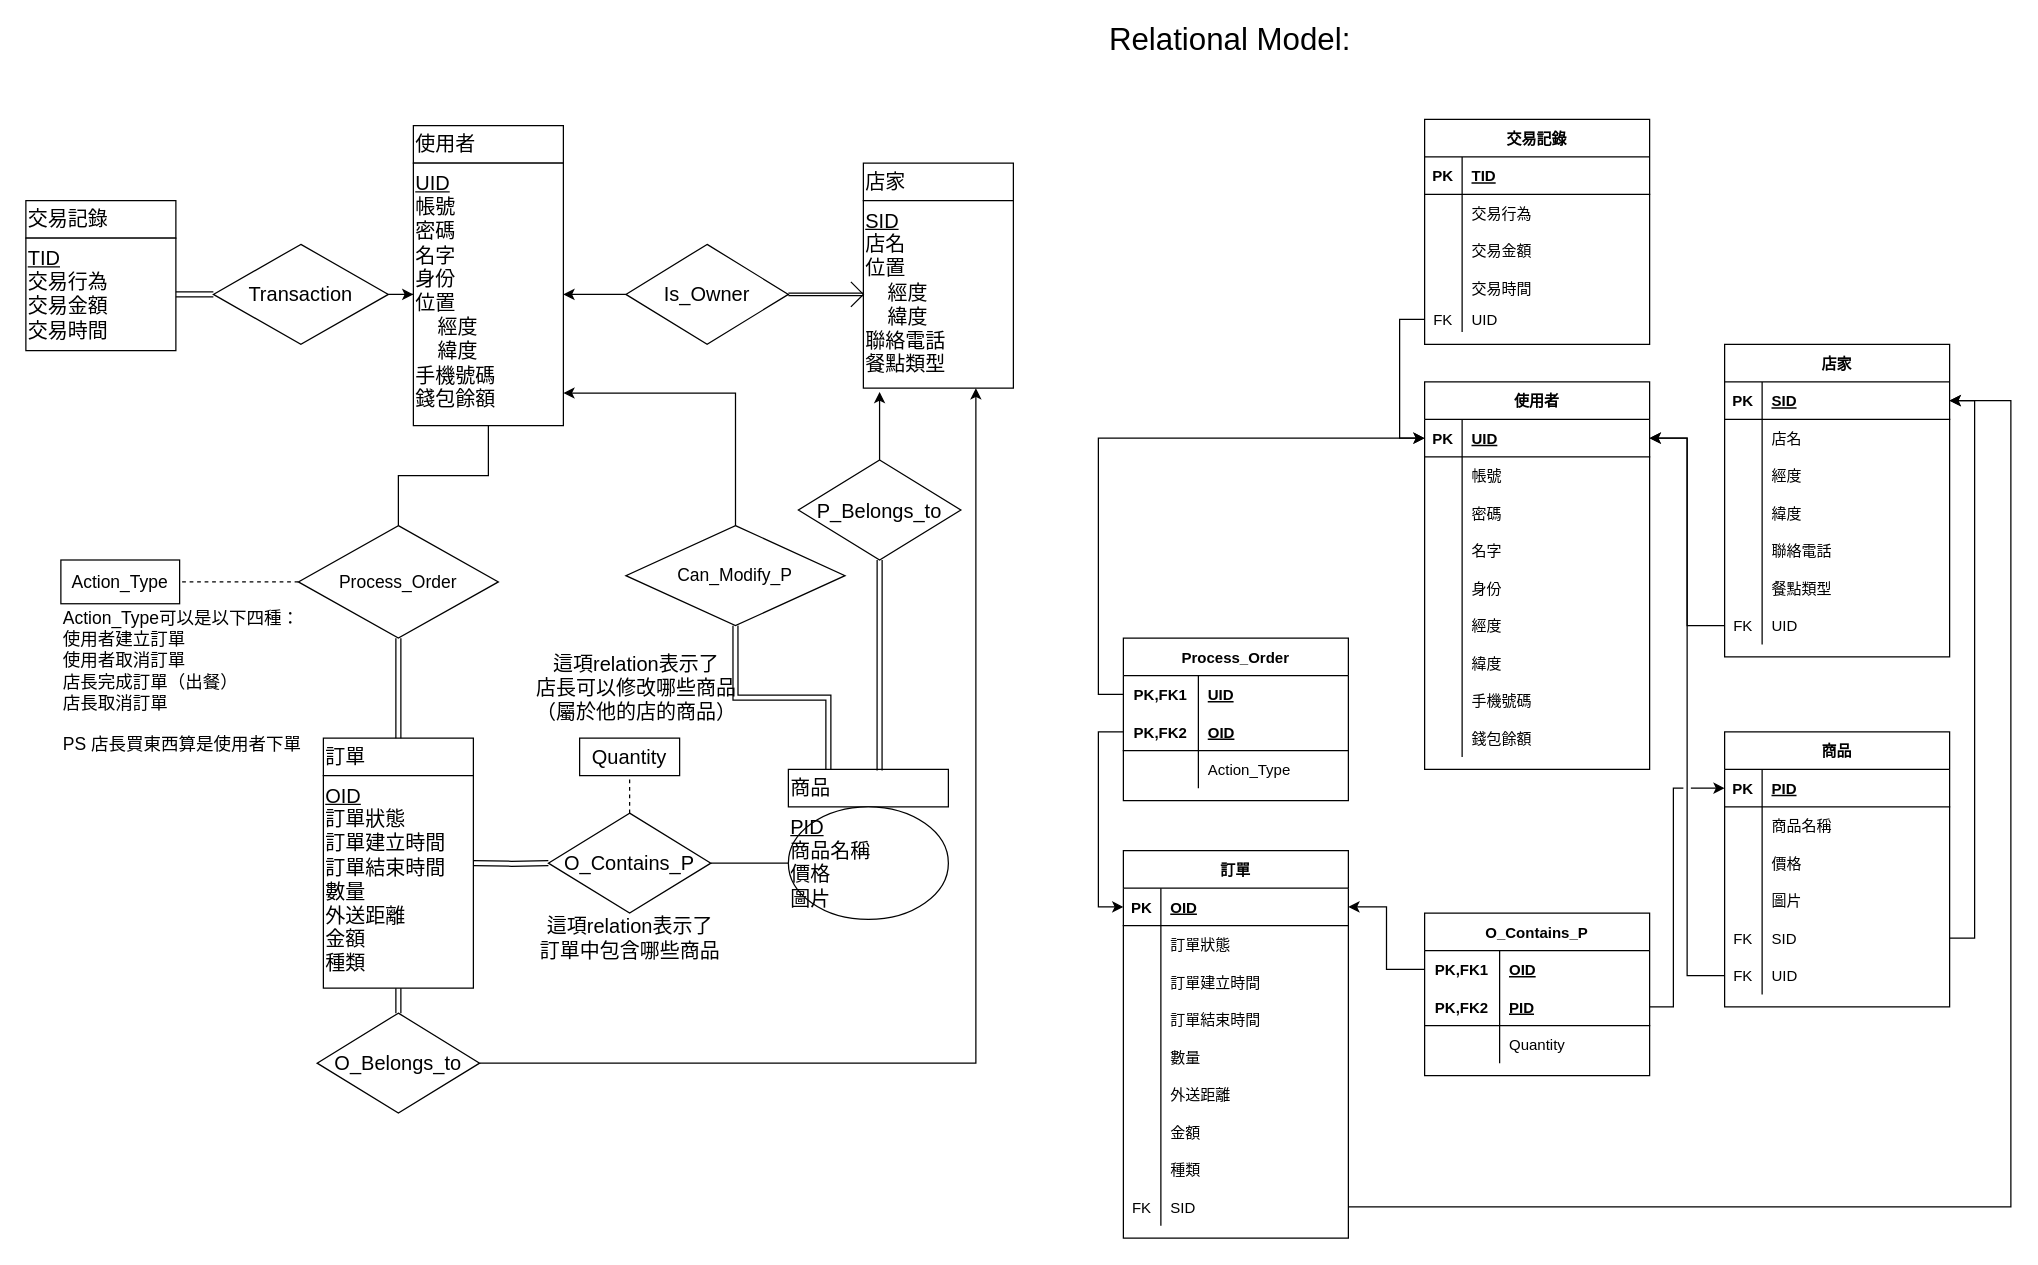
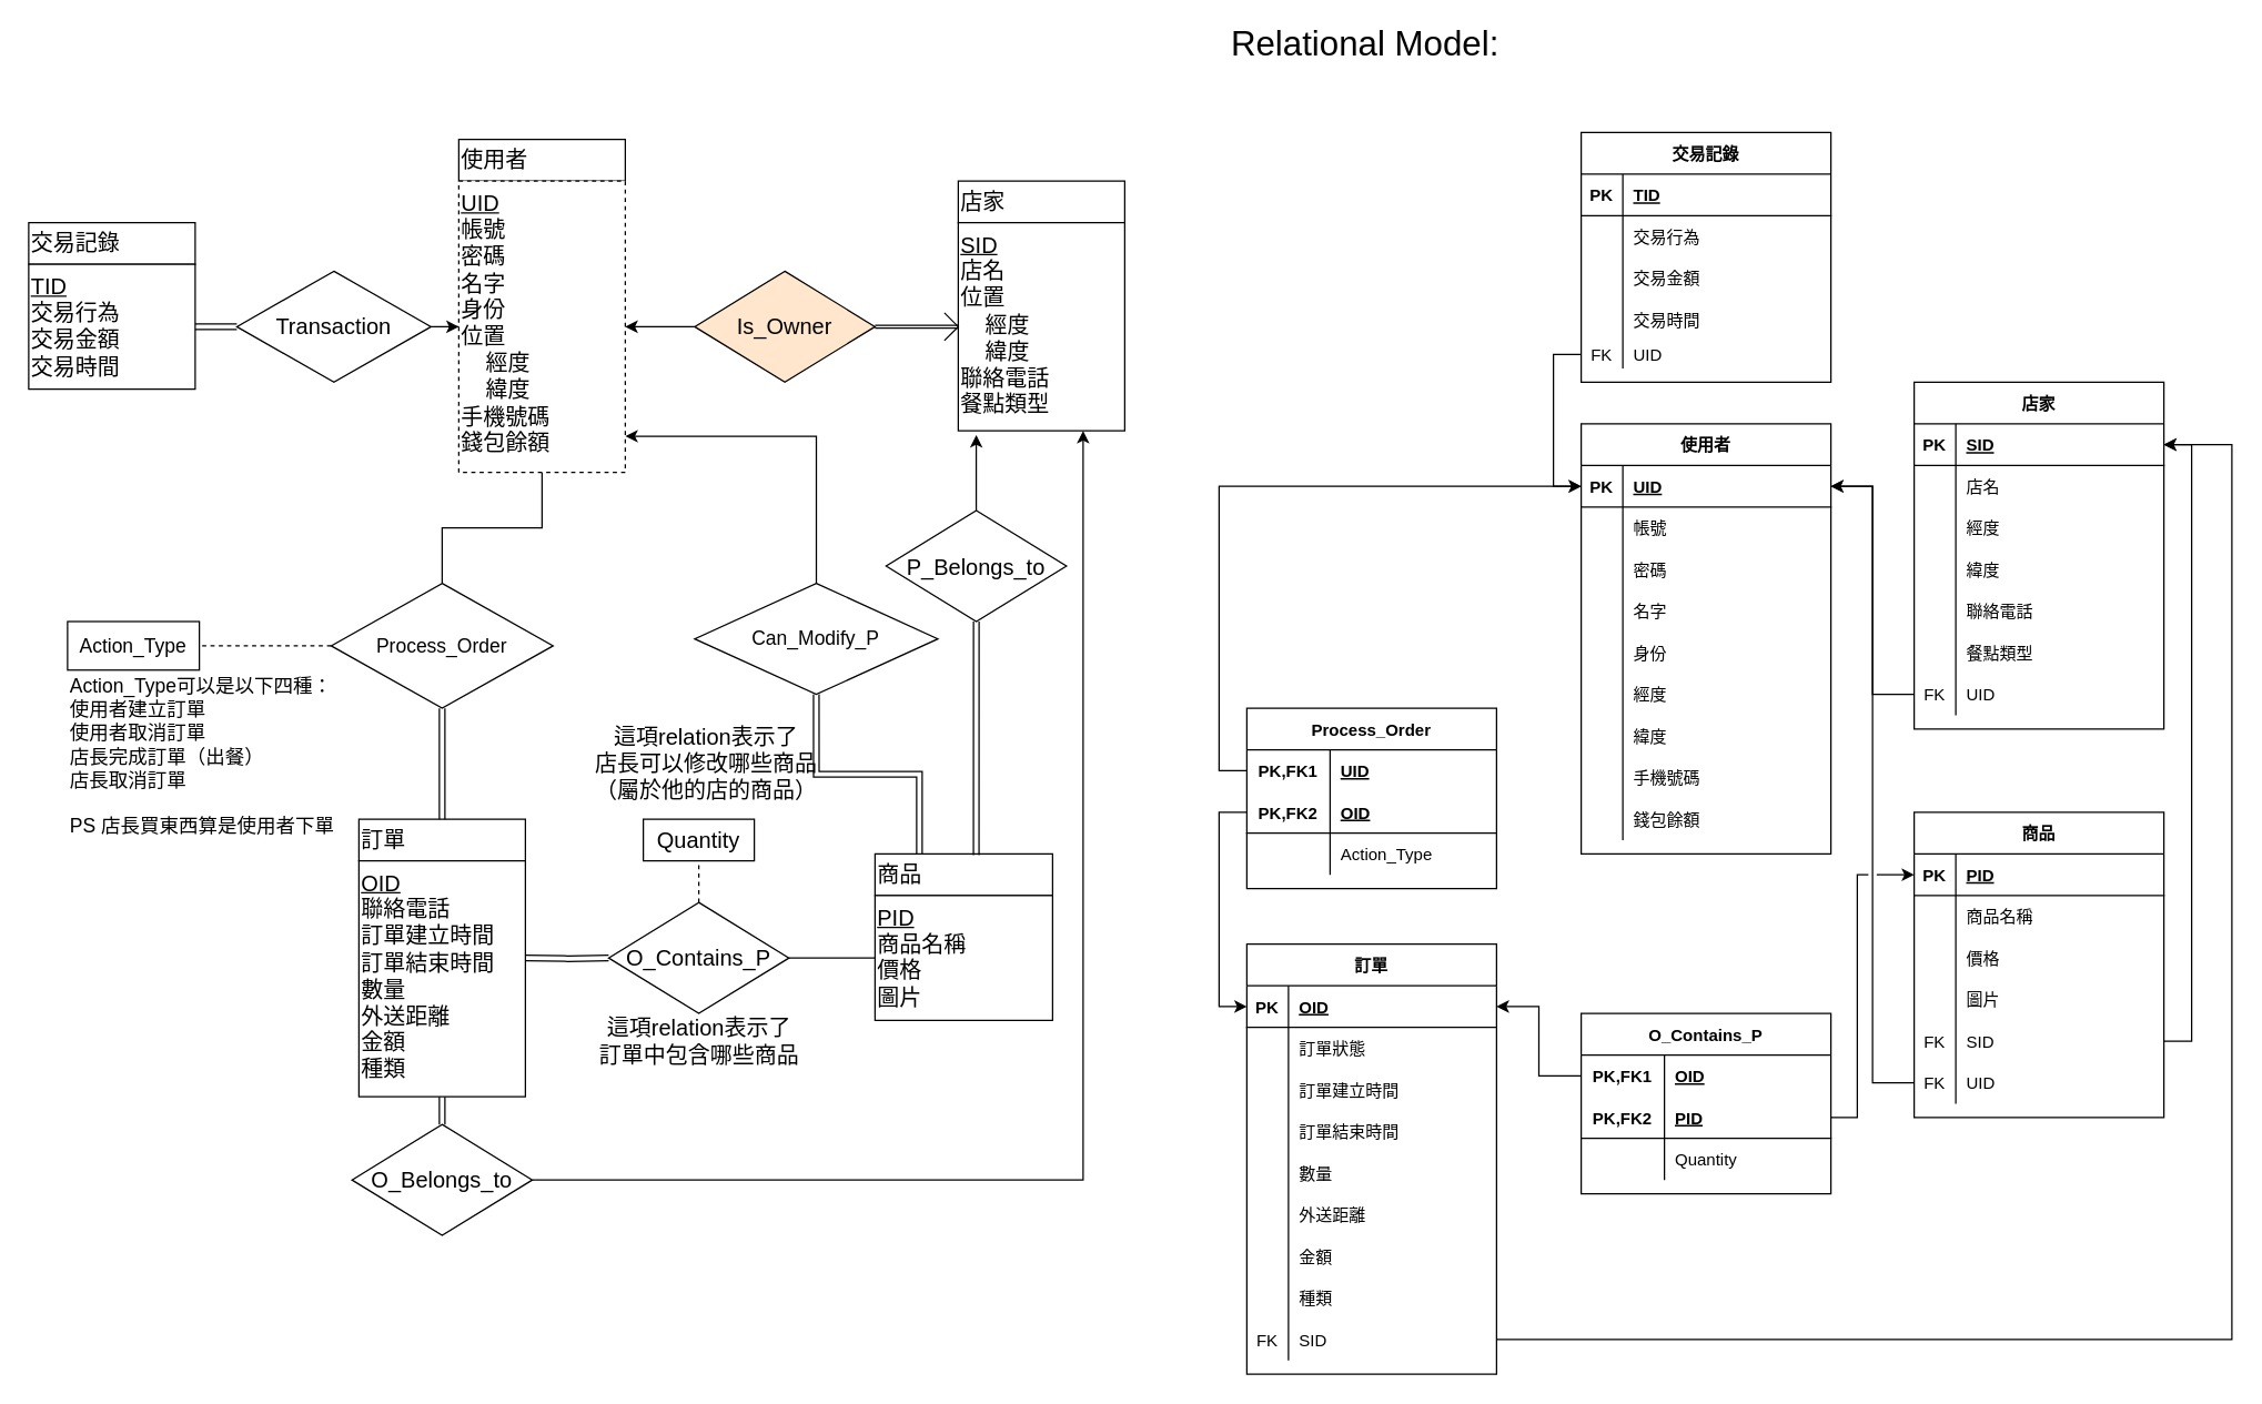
- <mxCell id="4" value="&lt;div style=&quot;font-size: 16px&quot;&gt;&lt;font style=&quot;font-size: 16px&quot;&gt;&lt;u&gt;UID&lt;/u&gt;&lt;br&gt;&lt;/font&gt;&lt;/div&gt;&lt;div style=&quot;font-size: 16px&quot;&gt;&lt;font style=&quot;font-size: 16px&quot;&gt;帳號&lt;/font&gt;&lt;/div&gt;&lt;font style=&quot;font-size: 16px&quot;&gt;密碼&lt;br&gt;名字&lt;br&gt;身份&lt;br&gt;位置&lt;br&gt;&amp;nbsp;&amp;nbsp;&amp;nbsp;&amp;nbsp;經度&lt;br&gt;&lt;/font&gt;&lt;div&gt;&lt;font style=&quot;font-size: 16px&quot;&gt;&amp;nbsp;&amp;nbsp;&amp;nbsp;&amp;nbsp;緯度&lt;/font&gt;&lt;/div&gt;&lt;div&gt;&lt;font style=&quot;font-size: 16px&quot;&gt;&lt;span style=&quot;white-space: pre&quot;&gt;手機號碼&lt;/span&gt;&lt;/font&gt;&lt;/div&gt;&lt;div&gt;&lt;font style=&quot;font-size: 16px&quot;&gt;&lt;span style=&quot;white-space: pre&quot;&gt;錢包餘額&#09;&lt;/span&gt;&lt;br&gt;&lt;/font&gt;&lt;/div&gt;" style="rounded=0;whiteSpace=wrap;html=1;gradientColor=none;verticalAlign=top;align=left;" parent="2" vertex="1"><mxGeometry y="30" width="120" height="210" as="geometry" /></mxCell>
+ <mxCell id="4" value="&lt;div style=&quot;font-size: 16px&quot;&gt;&lt;font style=&quot;font-size: 16px&quot;&gt;&lt;u&gt;UID&lt;/u&gt;&lt;br&gt;&lt;/font&gt;&lt;/div&gt;&lt;div style=&quot;font-size: 16px&quot;&gt;&lt;font style=&quot;font-size: 16px&quot;&gt;帳號&lt;/font&gt;&lt;/div&gt;&lt;font style=&quot;font-size: 16px&quot;&gt;密碼&lt;br&gt;名字&lt;br&gt;身份&lt;br&gt;位置&lt;br&gt;&amp;nbsp;&amp;nbsp;&amp;nbsp;&amp;nbsp;經度&lt;br&gt;&lt;/font&gt;&lt;div&gt;&lt;font style=&quot;font-size: 16px&quot;&gt;&amp;nbsp;&amp;nbsp;&amp;nbsp;&amp;nbsp;緯度&lt;/font&gt;&lt;/div&gt;&lt;div&gt;&lt;font style=&quot;font-size: 16px&quot;&gt;&lt;span style=&quot;white-space: pre&quot;&gt;手機號碼&lt;/span&gt;&lt;/font&gt;&lt;/div&gt;&lt;div&gt;&lt;font style=&quot;font-size: 16px&quot;&gt;&lt;span style=&quot;white-space: pre&quot;&gt;錢包餘額&#09;&lt;/span&gt;&lt;br&gt;&lt;/font&gt;&lt;/div&gt;" style="rounded=0;whiteSpace=wrap;html=1;gradientColor=none;verticalAlign=top;align=left;dashed=1;" parent="2" vertex="1"><mxGeometry y="30" width="120" height="210" as="geometry" /></mxCell>
- <mxCell id="19" value="&lt;div&gt;&lt;font size=&quot;3&quot;&gt;Is_Owner&lt;br&gt;&lt;/font&gt;&lt;/div&gt;" style="rhombus;whiteSpace=wrap;html=1;rounded=0;" parent="1" vertex="1"><mxGeometry x="500" y="195" width="130" height="80" as="geometry" /></mxCell>
+ <mxCell id="19" value="&lt;div&gt;&lt;font size=&quot;3&quot;&gt;Is_Owner&lt;br&gt;&lt;/font&gt;&lt;/div&gt;" style="rhombus;whiteSpace=wrap;html=1;rounded=0;fillColor=#ffe6cc;" parent="1" vertex="1"><mxGeometry x="500" y="195" width="130" height="80" as="geometry" /></mxCell>
- <mxCell id="10" value="&lt;div style=&quot;font-size: 16px&quot;&gt;&lt;font style=&quot;font-size: 16px&quot;&gt;&lt;u&gt;OID&lt;/u&gt;&lt;br&gt;&lt;/font&gt;&lt;/div&gt;&lt;font style=&quot;font-size: 16px&quot;&gt;&lt;span style=&quot;white-space: pre&quot;&gt;訂單狀態&lt;br&gt;訂單建立時間&lt;br&gt;訂單結束時間&lt;br&gt;數量&lt;br&gt;外送距離&lt;br&gt;金額&lt;br&gt;種類&lt;/span&gt;&lt;br&gt;&lt;/font&gt;" style="rounded=0;whiteSpace=wrap;html=1;gradientColor=none;verticalAlign=top;align=left;" parent="8" vertex="1"><mxGeometry y="30" width="120" height="170" as="geometry" /></mxCell>
+ <mxCell id="10" value="&lt;div style=&quot;font-size: 16px&quot;&gt;&lt;font style=&quot;font-size: 16px&quot;&gt;&lt;u&gt;OID&lt;/u&gt;&lt;br&gt;&lt;/font&gt;&lt;/div&gt;&lt;font style=&quot;font-size: 16px&quot;&gt;&lt;span style=&quot;white-space: pre&quot;&gt;聯絡電話&lt;br&gt;訂單建立時間&lt;br&gt;訂單結束時間&lt;br&gt;數量&lt;br&gt;外送距離&lt;br&gt;金額&lt;br&gt;種類&lt;/span&gt;&lt;br&gt;&lt;/font&gt;" style="rounded=0;whiteSpace=wrap;html=1;gradientColor=none;verticalAlign=top;align=left;" parent="8" vertex="1"><mxGeometry y="30" width="120" height="170" as="geometry" /></mxCell>
- <mxCell id="31" value="&lt;div style=&quot;font-size: 16px&quot;&gt;&lt;font style=&quot;font-size: 16px&quot;&gt;&lt;u&gt;PID&lt;/u&gt;&lt;br&gt;&lt;/font&gt;&lt;/div&gt;&lt;font style=&quot;font-size: 16px&quot;&gt;&lt;span style=&quot;white-space: pre&quot;&gt;商品名稱&lt;br/&gt;價格&lt;br/&gt;圖片&#09;&lt;/span&gt;&lt;br&gt;&lt;/font&gt;" style="ellipse;whiteSpace=wrap;html=1;gradientColor=none;verticalAlign=top;align=left;" parent="29" vertex="1"><mxGeometry y="30" width="128" height="90" as="geometry" /></mxCell>
+ <mxCell id="31" value="&lt;div style=&quot;font-size: 16px&quot;&gt;&lt;font style=&quot;font-size: 16px&quot;&gt;&lt;u&gt;PID&lt;/u&gt;&lt;br&gt;&lt;/font&gt;&lt;/div&gt;&lt;font style=&quot;font-size: 16px&quot;&gt;&lt;span style=&quot;white-space: pre&quot;&gt;商品名稱&lt;br/&gt;價格&lt;br/&gt;圖片&#09;&lt;/span&gt;&lt;br&gt;&lt;/font&gt;" style="rounded=0;whiteSpace=wrap;html=1;gradientColor=none;verticalAlign=top;align=left;" parent="29" vertex="1"><mxGeometry y="30" width="128" height="90" as="geometry" /></mxCell>
